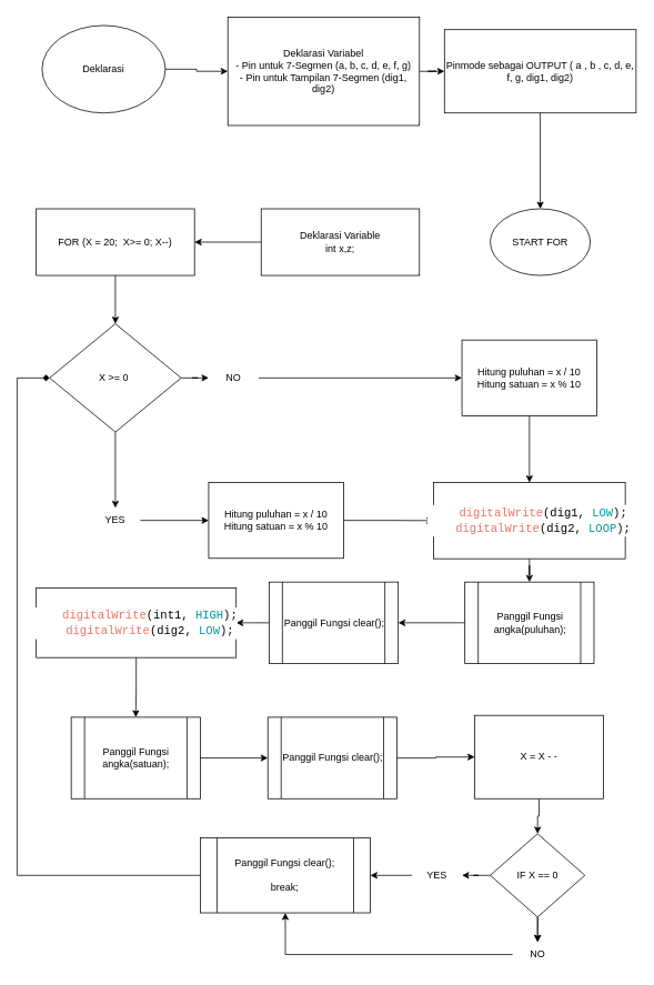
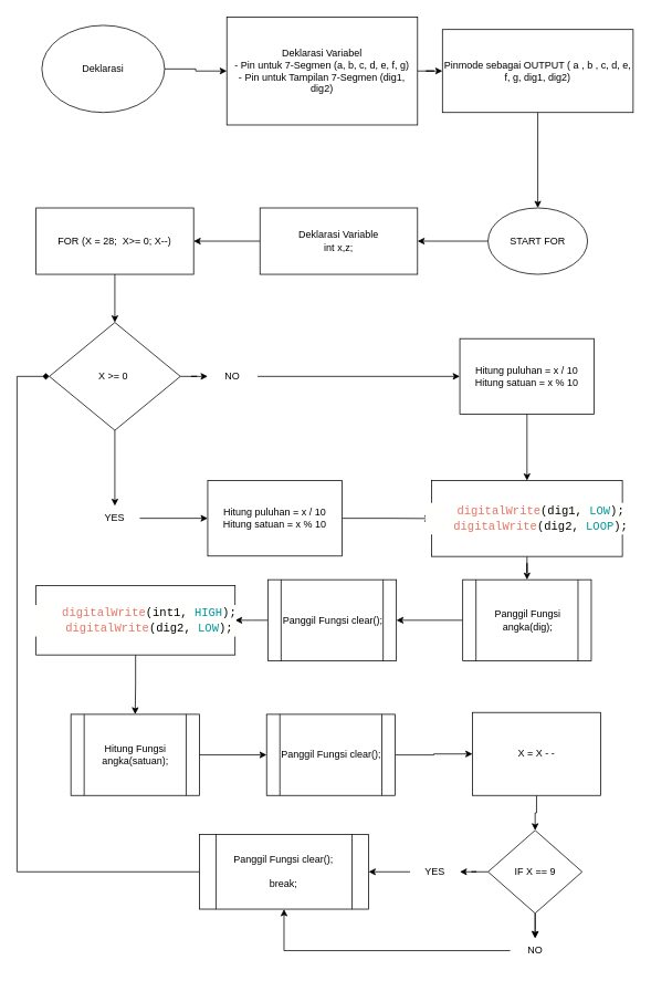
- <mxCell id="13" value="FOR (X = 20;&amp;nbsp; X&amp;gt;= 0; X--)" style="whiteSpace=wrap;html=1;" vertex="1" parent="1"><mxGeometry x="43" y="250" width="190" height="80" as="geometry" /></mxCell>
+ <mxCell id="13" value="FOR (X = 28;&amp;nbsp; X&amp;gt;= 0; X--)" style="whiteSpace=wrap;html=1;" vertex="1" parent="1"><mxGeometry x="43" y="250" width="190" height="80" as="geometry" /></mxCell>
+ <mxCell id="8" value="" style="edgeStyle=orthogonalEdgeStyle;rounded=0;orthogonalLoop=1;jettySize=auto;html=1;" edge="1" parent="1" source="9" target="11"><mxGeometry relative="1" as="geometry" /></mxCell>
- <mxCell id="28" value="Panggil Fungsi angka(puluhan);" style="shape=process;whiteSpace=wrap;html=1;backgroundOutline=1;" vertex="1" parent="1"><mxGeometry x="557.5" y="698" width="155" height="97.75" as="geometry" /></mxCell>
+ <mxCell id="28" value="Panggil Fungsi angka(dig);" style="shape=process;whiteSpace=wrap;html=1;backgroundOutline=1;" vertex="1" parent="1"><mxGeometry x="557.5" y="698" width="155" height="97.75" as="geometry" /></mxCell>
- <mxCell id="34" value="Panggil Fungsi angka(satuan);" style="shape=process;whiteSpace=wrap;html=1;backgroundOutline=1;" vertex="1" parent="1"><mxGeometry x="85" y="860.25" width="155" height="97.75" as="geometry" /></mxCell>
+ <mxCell id="34" value="Hitung Fungsi angka(satuan);" style="shape=process;whiteSpace=wrap;html=1;backgroundOutline=1;" vertex="1" parent="1"><mxGeometry x="85" y="860.25" width="155" height="97.75" as="geometry" /></mxCell>
- <mxCell id="42" value="IF X == 0" style="rhombus;whiteSpace=wrap;html=1;" vertex="1" parent="1"><mxGeometry x="588" y="1000" width="113.51" height="100" as="geometry" /></mxCell>
+ <mxCell id="42" value="IF X == 9" style="rhombus;whiteSpace=wrap;html=1;" vertex="1" parent="1"><mxGeometry x="588" y="1000" width="113.51" height="100" as="geometry" /></mxCell>
